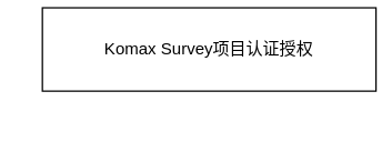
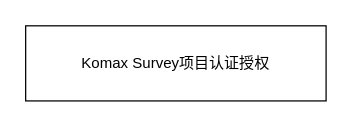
- <mxCell id="2" value="Komax Survey项目认证授权" style="rounded=0;whiteSpace=wrap;html=1;" vertex="1" parent="1"><mxGeometry x="30" y="5" width="240" height="60" as="geometry" /></mxCell>
+ <mxCell id="2" value="Komax Survey项目认证授权" style="rounded=0;whiteSpace=wrap;html=1;" vertex="1" parent="1"><mxGeometry x="20" y="20" width="240" height="60" as="geometry" /></mxCell>
